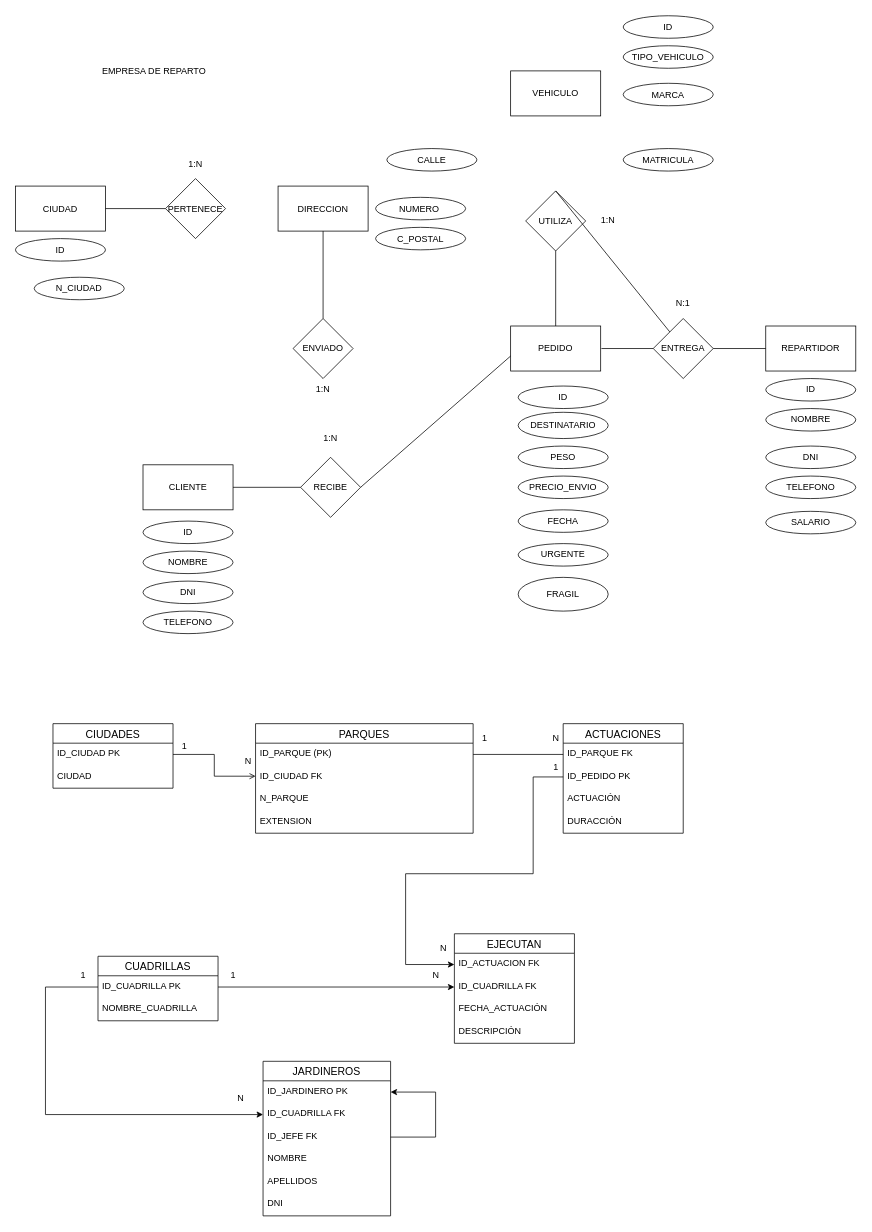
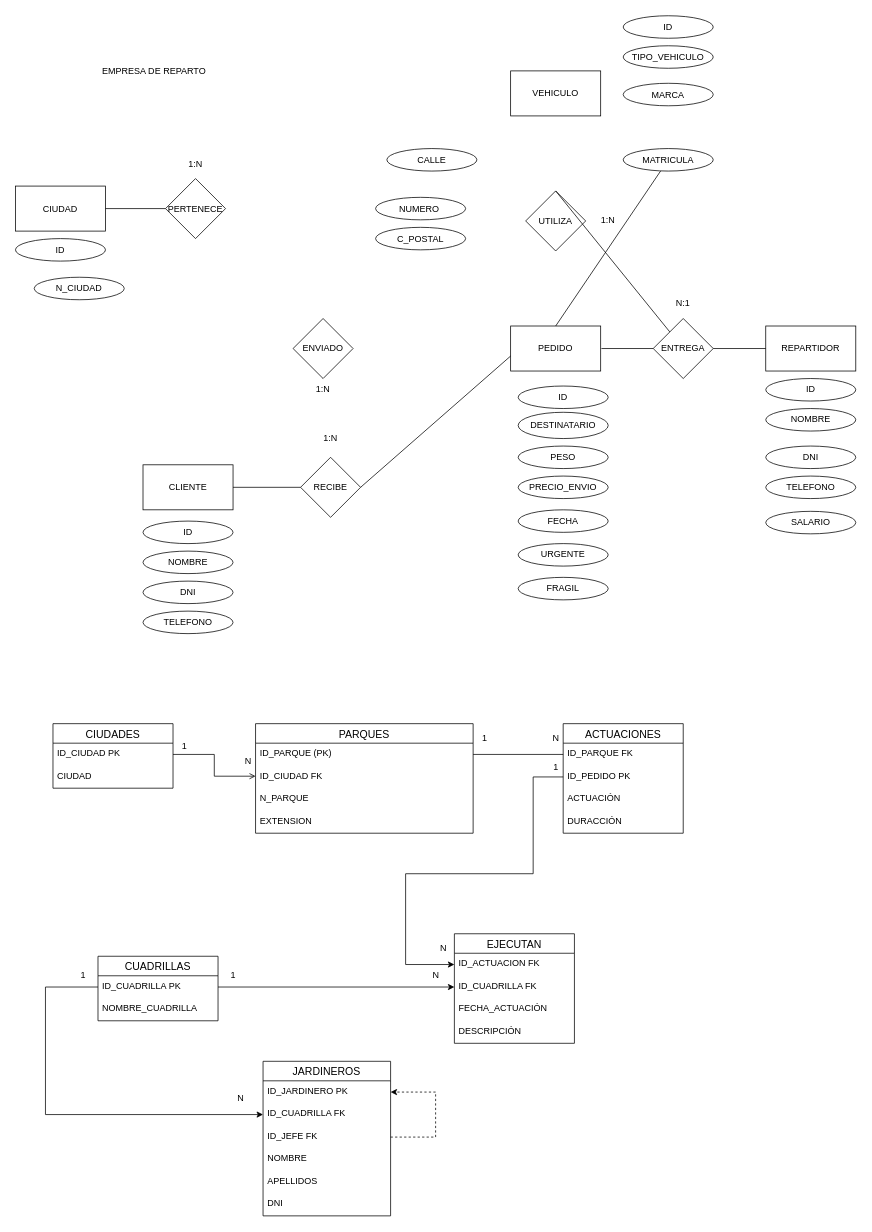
- <mxCell id="30" value="DIRECCION" style="rounded=0;whiteSpace=wrap;html=1;" parent="1" vertex="1"><mxGeometry x="370" y="247.5" width="120" height="60" as="geometry" /></mxCell>
- <mxCell id="31" value="" style="endArrow=none;html=1;exitX=0.5;exitY=0;exitDx=0;exitDy=0;entryX=0.5;entryY=1;entryDx=0;entryDy=0;" parent="1" source="5" target="30" edge="1"><mxGeometry width="50" height="50" relative="1" as="geometry"><mxPoint x="570" y="644" as="sourcePoint" /><mxPoint x="620" y="594" as="targetPoint" /></mxGeometry></mxCell>
- <mxCell id="22" value="" style="endArrow=none;html=1;entryX=0.5;entryY=1;entryDx=0;entryDy=0;exitX=0.5;exitY=0;exitDx=0;exitDy=0;" parent="1" source="6" target="10" edge="1"><mxGeometry width="50" height="50" relative="1" as="geometry"><mxPoint x="570" y="654" as="sourcePoint" /><mxPoint x="620" y="604" as="targetPoint" /></mxGeometry></mxCell>
+ <mxCell id="22" value="" style="endArrow=none;html=1;exitX=0.5;exitY=0;exitDx=0;exitDy=0;" parent="1" source="6" target="42" edge="1"><mxGeometry width="50" height="50" relative="1" as="geometry"><mxPoint x="570" y="654" as="sourcePoint" /><mxPoint x="620" y="604" as="targetPoint" /></mxGeometry></mxCell>
- <mxCell id="26" value="FRAGIL" style="ellipse;whiteSpace=wrap;html=1;" parent="1" vertex="1"><mxGeometry x="690" y="769" width="120" height="45" as="geometry" /></mxCell>
+ <mxCell id="26" value="FRAGIL" style="ellipse;whiteSpace=wrap;html=1;" parent="1" vertex="1"><mxGeometry x="690" y="769" width="120" height="30" as="geometry" /></mxCell>
- <mxCell id="89" style="edgeStyle=orthogonalEdgeStyle;rounded=0;orthogonalLoop=1;jettySize=auto;html=1;entryX=1;entryY=0.5;entryDx=0;entryDy=0;" edge="1" parent="82" source="85" target="83"><mxGeometry relative="1" as="geometry"><mxPoint x="270" y="30" as="targetPoint" /><Array as="points"><mxPoint x="230" y="101" /><mxPoint x="230" y="41" /></Array></mxGeometry></mxCell>
+ <mxCell id="89" style="edgeStyle=orthogonalEdgeStyle;rounded=0;orthogonalLoop=1;jettySize=auto;html=1;entryX=1;entryY=0.5;entryDx=0;entryDy=0;dashed=1;" edge="1" parent="82" source="85" target="83"><mxGeometry relative="1" as="geometry"><mxPoint x="270" y="30" as="targetPoint" /><Array as="points"><mxPoint x="230" y="101" /><mxPoint x="230" y="41" /></Array></mxGeometry></mxCell>
